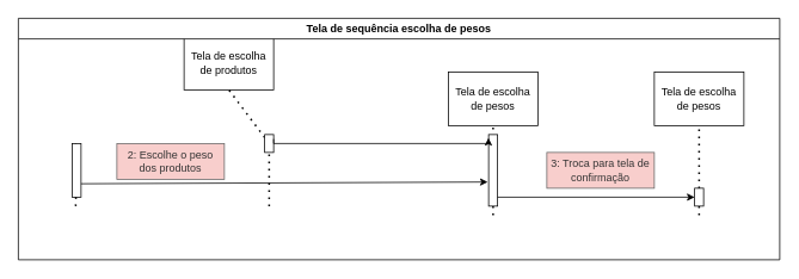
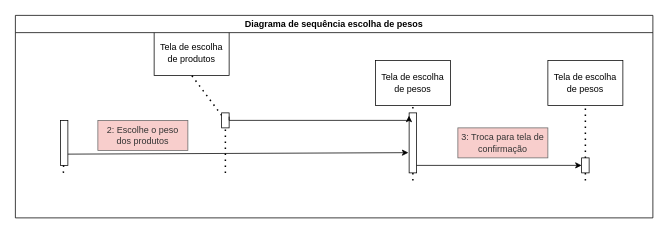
- <mxCell id="21" value="Tela de sequência escolha de pesos" style="swimlane;" vertex="1" parent="1"><mxGeometry x="20" y="20" width="850" height="270" as="geometry" /></mxCell>
+ <mxCell id="21" value="Diagrama de sequência escolha de pesos" style="swimlane;" vertex="1" parent="1"><mxGeometry x="20" y="20" width="850" height="270" as="geometry" /></mxCell>
